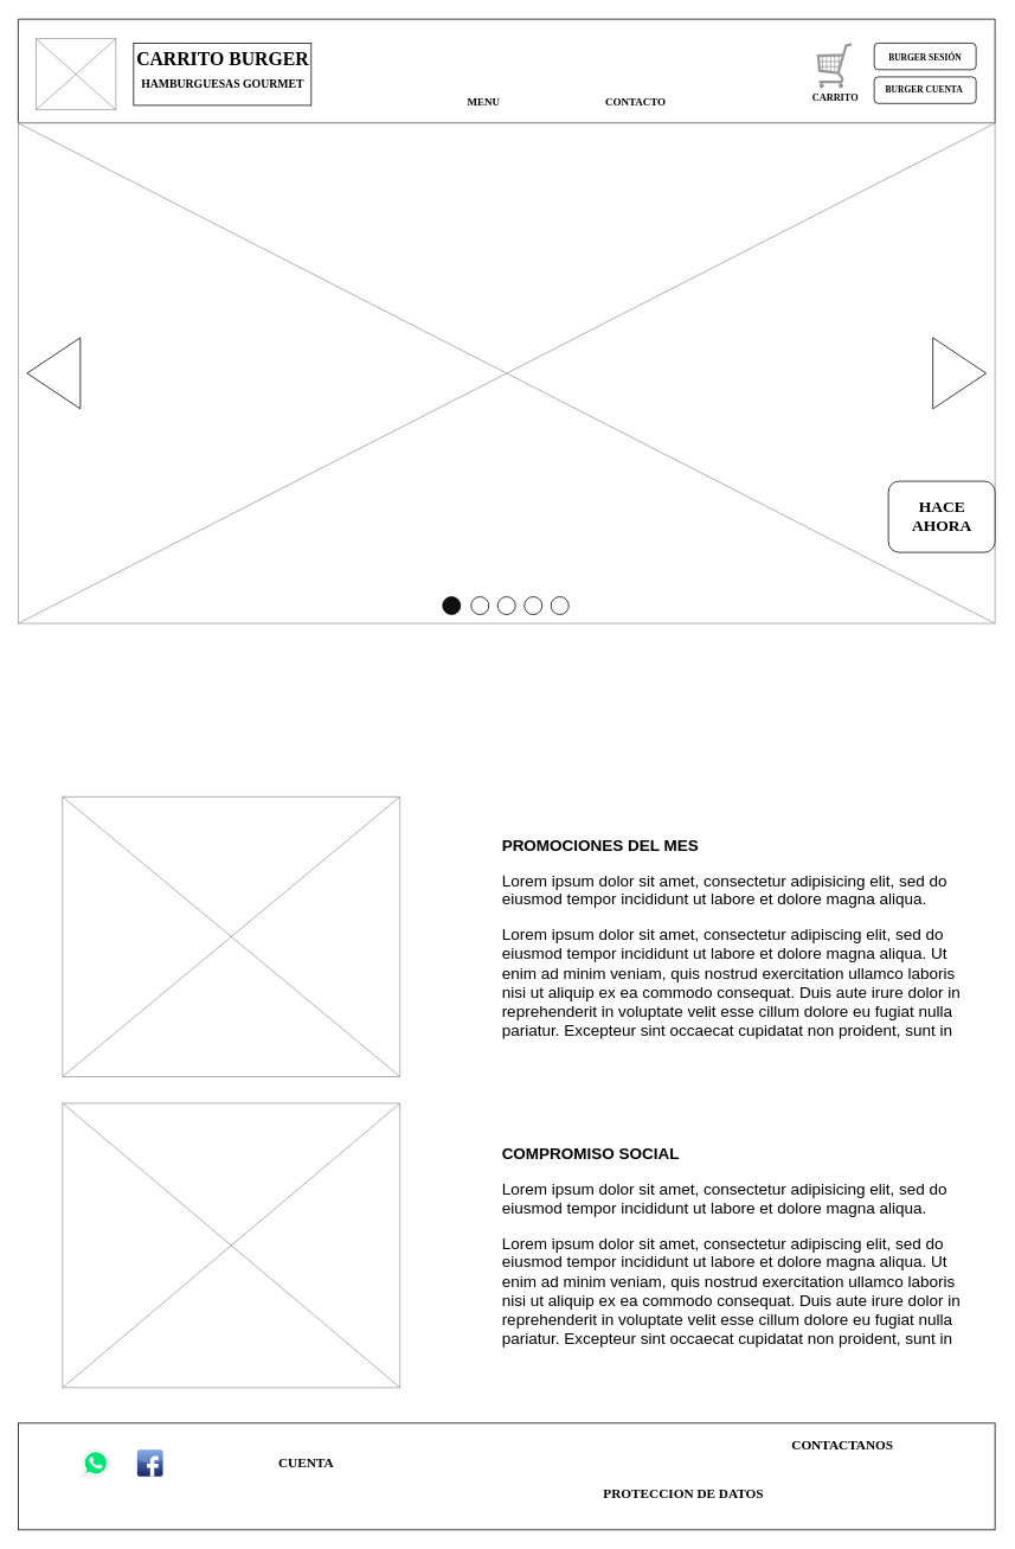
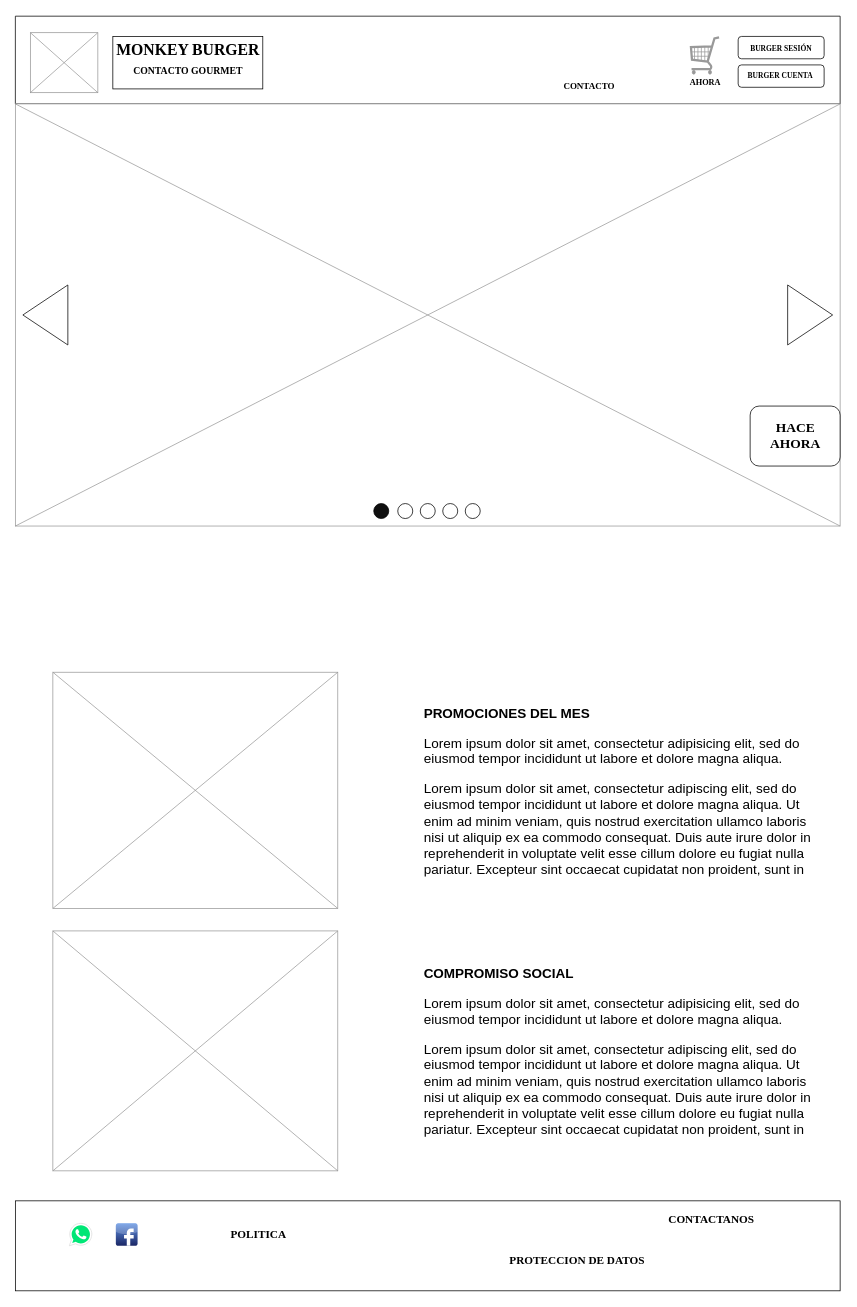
- <mxCell id="5" value="&lt;h1 style=&quot;font-size: 21px;&quot;&gt;&lt;b style=&quot;font-size: 21px;&quot;&gt;&lt;font face=&quot;Tahoma&quot; style=&quot;font-size: 21px;&quot;&gt;CARRITO BURGER&lt;/font&gt;&lt;/b&gt;&lt;/h1&gt;" style="text;html=1;resizable=0;autosize=1;align=center;verticalAlign=middle;points=[];fillColor=none;strokeColor=none;rounded=0;fontSize=21;" vertex="1" parent="2"><mxGeometry x="130" y="15.5" width="200" height="60" as="geometry" /></mxCell>
+ <mxCell id="5" value="&lt;h1 style=&quot;font-size: 21px;&quot;&gt;&lt;b style=&quot;font-size: 21px;&quot;&gt;&lt;font face=&quot;Tahoma&quot; style=&quot;font-size: 21px;&quot;&gt;MONKEY BURGER&lt;/font&gt;&lt;/b&gt;&lt;/h1&gt;" style="text;html=1;resizable=0;autosize=1;align=center;verticalAlign=middle;points=[];fillColor=none;strokeColor=none;rounded=0;fontSize=21;" vertex="1" parent="2"><mxGeometry x="130" y="15.5" width="200" height="60" as="geometry" /></mxCell>
- <mxCell id="6" value="&lt;b style=&quot;font-size: 13px;&quot;&gt;&lt;font style=&quot;font-size: 13px;&quot;&gt;HAMBURGUESAS GOURMET&lt;/font&gt;&lt;/b&gt;" style="text;html=1;resizable=0;autosize=1;align=center;verticalAlign=middle;points=[];fillColor=none;strokeColor=none;rounded=0;fontFamily=Tahoma;fontSize=13;" vertex="1" parent="2"><mxGeometry x="130" y="62" width="200" height="20" as="geometry" /></mxCell>
+ <mxCell id="6" value="&lt;b style=&quot;font-size: 13px;&quot;&gt;&lt;font style=&quot;font-size: 13px;&quot;&gt;CONTACTO GOURMET&lt;/font&gt;&lt;/b&gt;" style="text;html=1;resizable=0;autosize=1;align=center;verticalAlign=middle;points=[];fillColor=none;strokeColor=none;rounded=0;fontFamily=Tahoma;fontSize=13;" vertex="1" parent="2"><mxGeometry x="130" y="62" width="200" height="20" as="geometry" /></mxCell>
- <mxCell id="15" value="&lt;span style=&quot;font-size: 12px&quot;&gt;&lt;b style=&quot;font-size: 11px&quot;&gt;CARRITO&lt;/b&gt;&lt;/span&gt;" style="text;html=1;resizable=0;autosize=1;align=center;verticalAlign=middle;points=[];fillColor=none;strokeColor=none;rounded=0;fontFamily=Tahoma;fontSize=13;fontColor=#000000;" vertex="1" parent="2"><mxGeometry x="884.67" y="77" width="70" height="20" as="geometry" /></mxCell>
+ <mxCell id="15" value="&lt;span style=&quot;font-size: 12px&quot;&gt;&lt;b style=&quot;font-size: 11px&quot;&gt;AHORA&lt;/b&gt;&lt;/span&gt;" style="text;html=1;resizable=0;autosize=1;align=center;verticalAlign=middle;points=[];fillColor=none;strokeColor=none;rounded=0;fontFamily=Tahoma;fontSize=13;fontColor=#000000;" vertex="1" parent="2"><mxGeometry x="884.67" y="77" width="70" height="20" as="geometry" /></mxCell>
- <mxCell id="8" value="&lt;span style=&quot;font-size: 12px&quot;&gt;&lt;b&gt;MENU&lt;/b&gt;&lt;/span&gt;" style="text;html=1;resizable=0;autosize=1;align=center;verticalAlign=middle;points=[];fillColor=none;strokeColor=none;rounded=0;fontFamily=Tahoma;fontSize=13;fontColor=#000000;" vertex="1" parent="2"><mxGeometry x="499" y="82" width="50" height="20" as="geometry" /></mxCell>
- <mxCell id="9" value="&lt;span style=&quot;font-size: 12px&quot;&gt;&lt;b&gt;CONTACTO&lt;/b&gt;&lt;/span&gt;" style="text;html=1;resizable=0;autosize=1;align=center;verticalAlign=middle;points=[];fillColor=none;strokeColor=none;rounded=0;fontFamily=Tahoma;fontSize=13;fontColor=#000000;" vertex="1" parent="2"><mxGeometry x="654.67" y="83" width="80" height="20" as="geometry" /></mxCell>
+ <mxCell id="9" value="&lt;span style=&quot;font-size: 12px&quot;&gt;&lt;b&gt;CONTACTO&lt;/b&gt;&lt;/span&gt;" style="text;html=1;resizable=0;autosize=1;align=center;verticalAlign=middle;points=[];fillColor=none;strokeColor=none;rounded=0;fontFamily=Tahoma;fontSize=13;fontColor=#000000;" vertex="1" parent="2"><mxGeometry x="724.67" y="83" width="80" height="20" as="geometry" /></mxCell>
- <mxCell id="23" value="&lt;b&gt;&lt;font style=&quot;font-size: 15px&quot;&gt;CUENTA&lt;/font&gt;&lt;/b&gt;" style="text;html=1;resizable=0;autosize=1;align=center;verticalAlign=middle;points=[];fillColor=none;strokeColor=none;rounded=0;fontFamily=Tahoma;fontSize=17;fontColor=#000000;" vertex="1" parent="17"><mxGeometry x="279" y="30" width="90" height="30" as="geometry" /></mxCell>
+ <mxCell id="23" value="&lt;b&gt;&lt;font style=&quot;font-size: 15px&quot;&gt;POLITICA&lt;/font&gt;&lt;/b&gt;" style="text;html=1;resizable=0;autosize=1;align=center;verticalAlign=middle;points=[];fillColor=none;strokeColor=none;rounded=0;fontFamily=Tahoma;fontSize=17;fontColor=#000000;" vertex="1" parent="17"><mxGeometry x="279" y="30" width="90" height="30" as="geometry" /></mxCell>
